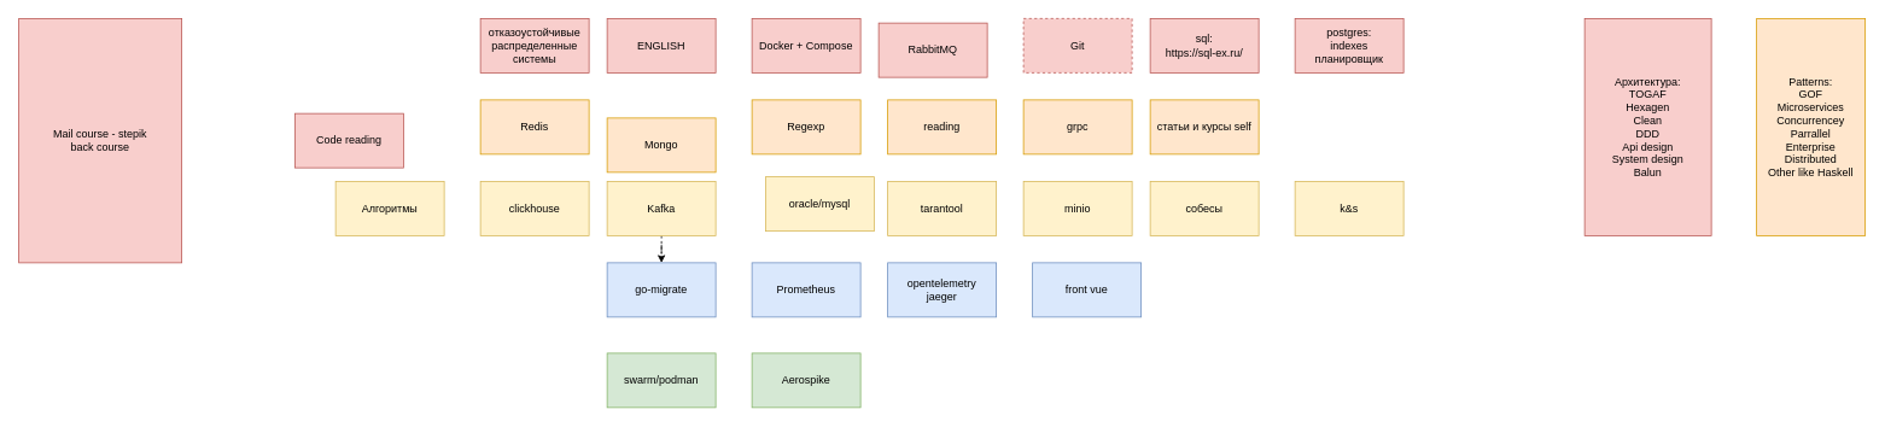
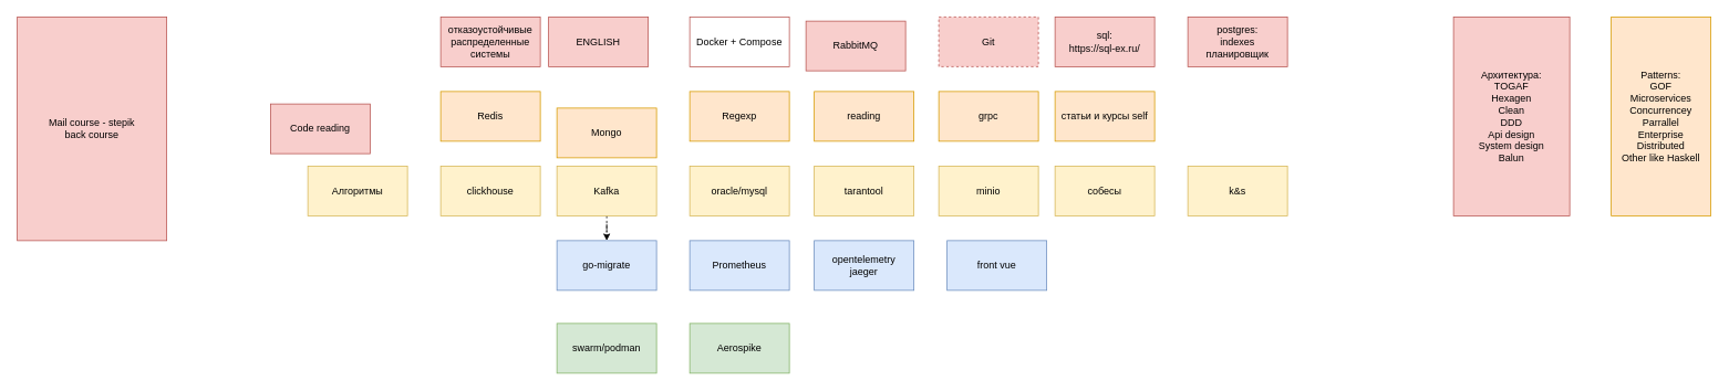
- <mxCell id="2" value="ENGLISH&lt;br&gt;" style="rounded=0;whiteSpace=wrap;html=1;fillColor=#f8cecc;strokeColor=#b85450;" vertex="1" parent="1"><mxGeometry x="670" y="20" width="120" height="60" as="geometry" /></mxCell>
+ <mxCell id="2" value="ENGLISH&lt;br&gt;" style="rounded=0;whiteSpace=wrap;html=1;fillColor=#f8cecc;strokeColor=#b85450;" vertex="1" parent="1"><mxGeometry x="660" y="20" width="120" height="60" as="geometry" /></mxCell>
- <mxCell id="10" value="Docker + Compose" style="rounded=0;whiteSpace=wrap;html=1;fillColor=#f8cecc;strokeColor=#b85450;" vertex="1" parent="1"><mxGeometry x="830" y="20" width="120" height="60" as="geometry" /></mxCell>
+ <mxCell id="10" value="Docker + Compose" style="rounded=0;whiteSpace=wrap;html=1;fillColor=#ffffff;strokeColor=#b85450;" vertex="1" parent="1"><mxGeometry x="830" y="20" width="120" height="60" as="geometry" /></mxCell>
- <mxCell id="13" value="oracle/mysql" style="rounded=0;whiteSpace=wrap;html=1;fillColor=#fff2cc;strokeColor=#d6b656;" vertex="1" parent="1"><mxGeometry x="845" y="195" width="120" height="60" as="geometry" /></mxCell>
+ <mxCell id="13" value="oracle/mysql" style="rounded=0;whiteSpace=wrap;html=1;fillColor=#fff2cc;strokeColor=#d6b656;" vertex="1" parent="1"><mxGeometry x="830" y="200" width="120" height="60" as="geometry" /></mxCell>
